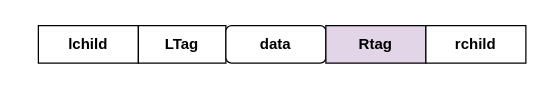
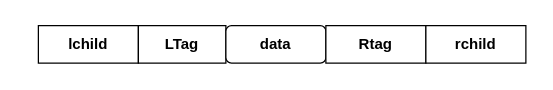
- <mxCell id="6" value="&lt;b&gt;Rtag&lt;/b&gt;" style="rounded=0;whiteSpace=wrap;html=1;fillColor=#e1d5e7;" vertex="1" parent="1"><mxGeometry x="260" y="20" width="80" height="30" as="geometry" /></mxCell>
+ <mxCell id="6" value="&lt;b&gt;Rtag&lt;/b&gt;" style="rounded=0;whiteSpace=wrap;html=1;" vertex="1" parent="1"><mxGeometry x="260" y="20" width="80" height="30" as="geometry" /></mxCell>
